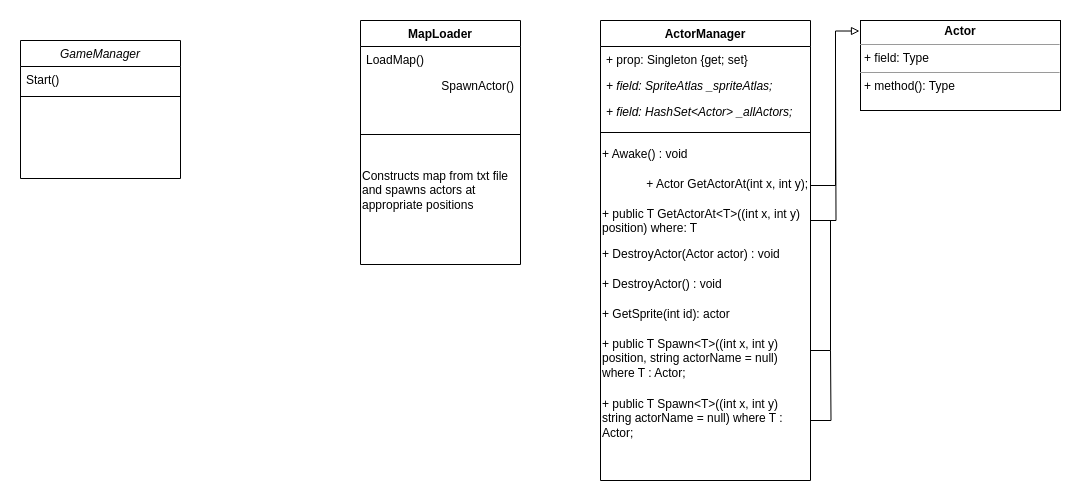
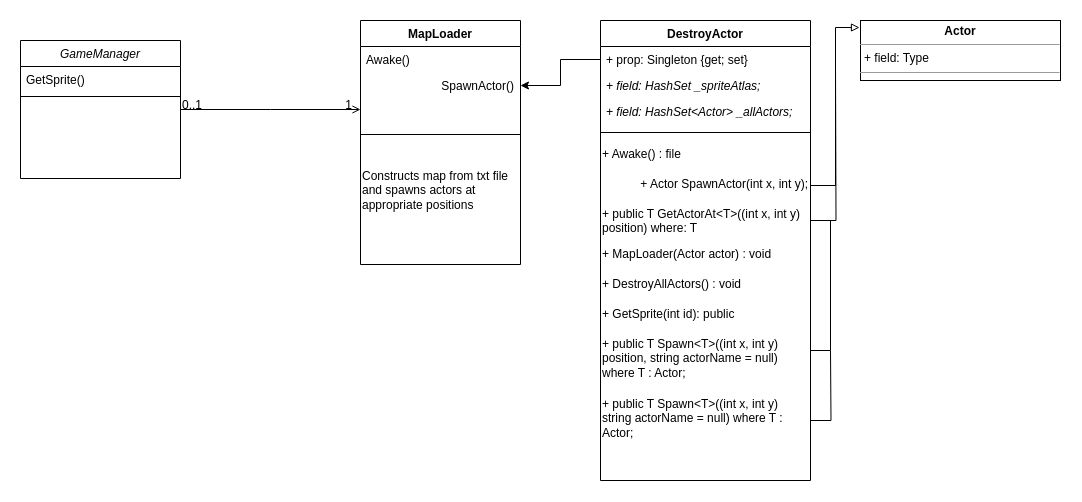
- <mxCell id="13" value="ActorManager" style="swimlane;fontStyle=1;align=center;verticalAlign=top;childLayout=stackLayout;horizontal=1;startSize=26;horizontalStack=0;resizeParent=1;resizeLast=0;collapsible=1;marginBottom=0;rounded=0;shadow=0;strokeWidth=1;" parent="1" vertex="1"><mxGeometry x="600" y="20" width="210" height="460" as="geometry"><mxRectangle x="550" y="140" width="160" height="26" as="alternateBounds" /></mxGeometry></mxCell>
+ <mxCell id="13" value="DestroyActor" style="swimlane;fontStyle=1;align=center;verticalAlign=top;childLayout=stackLayout;horizontal=1;startSize=26;horizontalStack=0;resizeParent=1;resizeLast=0;collapsible=1;marginBottom=0;rounded=0;shadow=0;strokeWidth=1;" parent="1" vertex="1"><mxGeometry x="600" y="20" width="210" height="460" as="geometry"><mxRectangle x="550" y="140" width="160" height="26" as="alternateBounds" /></mxGeometry></mxCell>
- <mxCell id="6" value="LoadMap()" style="text;align=left;verticalAlign=top;spacingLeft=4;spacingRight=4;overflow=hidden;rotatable=0;points=[[0,0.5],[1,0.5]];portConstraint=eastwest;" parent="5" vertex="1"><mxGeometry y="26" width="160" height="26" as="geometry" /></mxCell>
+ <mxCell id="6" value="Awake()" style="text;align=left;verticalAlign=top;spacingLeft=4;spacingRight=4;overflow=hidden;rotatable=0;points=[[0,0.5],[1,0.5]];portConstraint=eastwest;" parent="5" vertex="1"><mxGeometry y="26" width="160" height="26" as="geometry" /></mxCell>
- <mxCell id="27" value="&lt;p style=&quot;margin:0px;margin-top:4px;text-align:center;&quot;&gt;&lt;b&gt;Actor&lt;/b&gt;&lt;/p&gt;&lt;hr size=&quot;1&quot;&gt;&lt;p style=&quot;margin:0px;margin-left:4px;&quot;&gt;+ field: Type&lt;/p&gt;&lt;hr size=&quot;1&quot;&gt;&lt;p style=&quot;margin:0px;margin-left:4px;&quot;&gt;+ method(): Type&lt;/p&gt;" style="verticalAlign=top;align=left;overflow=fill;fontSize=12;fontFamily=Helvetica;html=1;" parent="1" vertex="1"><mxGeometry x="860" y="20" width="200" height="90" as="geometry" /></mxCell>
+ <mxCell id="27" value="&lt;p style=&quot;margin:0px;margin-top:4px;text-align:center;&quot;&gt;&lt;b&gt;Actor&lt;/b&gt;&lt;/p&gt;&lt;hr size=&quot;1&quot;&gt;&lt;p style=&quot;margin:0px;margin-left:4px;&quot;&gt;+ field: Type&lt;/p&gt;&lt;hr size=&quot;1&quot;&gt;&lt;p style=&quot;margin:0px;margin-left:4px;&quot;&gt;+ method(): Type&lt;/p&gt;" style="verticalAlign=top;align=left;overflow=fill;fontSize=12;fontFamily=Helvetica;html=1;" parent="1" vertex="1"><mxGeometry x="860" y="20" width="200" height="60" as="geometry" /></mxCell>
+ <mxCell id="26" style="edgeStyle=orthogonalEdgeStyle;rounded=0;orthogonalLoop=1;jettySize=auto;html=1;entryX=0;entryY=0.5;entryDx=0;entryDy=0;startArrow=classic;startFill=1;endArrow=none;endFill=0;" parent="1" source="7" target="14" edge="1"><mxGeometry relative="1" as="geometry" /></mxCell>
- <mxCell id="3" value="Start()" style="text;align=left;verticalAlign=top;spacingLeft=4;spacingRight=4;overflow=hidden;rotatable=0;points=[[0,0.5],[1,0.5]];portConstraint=eastwest;" parent="2" vertex="1"><mxGeometry y="26" width="160" height="26" as="geometry" /></mxCell>
+ <mxCell id="3" value="GetSprite()" style="text;align=left;verticalAlign=top;spacingLeft=4;spacingRight=4;overflow=hidden;rotatable=0;points=[[0,0.5],[1,0.5]];portConstraint=eastwest;" parent="2" vertex="1"><mxGeometry y="26" width="160" height="26" as="geometry" /></mxCell>
- <mxCell id="15" value="+ field: SpriteAtlas _spriteAtlas;" style="text;align=left;verticalAlign=top;spacingLeft=4;spacingRight=4;overflow=hidden;rotatable=0;points=[[0,0.5],[1,0.5]];portConstraint=eastwest;rounded=0;shadow=0;html=0;fontStyle=2" parent="13" vertex="1"><mxGeometry y="52" width="210" height="26" as="geometry" /></mxCell>
+ <mxCell id="15" value="+ field: HashSet _spriteAtlas;" style="text;align=left;verticalAlign=top;spacingLeft=4;spacingRight=4;overflow=hidden;rotatable=0;points=[[0,0.5],[1,0.5]];portConstraint=eastwest;rounded=0;shadow=0;html=0;fontStyle=2" parent="13" vertex="1"><mxGeometry y="52" width="210" height="26" as="geometry" /></mxCell>
+ <mxCell id="10" value="" style="endArrow=open;shadow=0;strokeWidth=1;rounded=0;endFill=1;edgeStyle=elbowEdgeStyle;elbow=vertical;" parent="1" source="2" target="5" edge="1"><mxGeometry x="0.5" y="41" relative="1" as="geometry"><mxPoint x="290" y="182" as="sourcePoint" /><mxPoint x="450" y="182" as="targetPoint" /><mxPoint x="-40" y="32" as="offset" /></mxGeometry></mxCell>
+ <mxCell id="11" value="0..1" style="resizable=0;align=left;verticalAlign=bottom;labelBackgroundColor=none;fontSize=12;" parent="10" connectable="0" vertex="1"><mxGeometry x="-1" relative="1" as="geometry"><mxPoint y="4" as="offset" /></mxGeometry></mxCell>
+ <mxCell id="12" value="1" style="resizable=0;align=right;verticalAlign=bottom;labelBackgroundColor=none;fontSize=12;" parent="10" connectable="0" vertex="1"><mxGeometry x="1" relative="1" as="geometry"><mxPoint x="-7" y="4" as="offset" /></mxGeometry></mxCell>
- <mxCell id="18" value="&lt;div&gt;+ Awake() : void&lt;/div&gt;&lt;div&gt;&lt;br&gt;&lt;/div&gt;" style="text;html=1;strokeColor=none;fillColor=none;align=left;verticalAlign=top;whiteSpace=wrap;rounded=0;" parent="13" vertex="1"><mxGeometry y="120" width="210" height="30" as="geometry" /></mxCell>
+ <mxCell id="18" value="&lt;div&gt;+ Awake() : file&lt;/div&gt;&lt;div&gt;&lt;br&gt;&lt;/div&gt;" style="text;html=1;strokeColor=none;fillColor=none;align=left;verticalAlign=top;whiteSpace=wrap;rounded=0;" parent="13" vertex="1"><mxGeometry y="120" width="210" height="30" as="geometry" /></mxCell>
- <mxCell id="19" value="&lt;div&gt;&lt;div&gt;+ Actor GetActorAt(int x, int y);&lt;/div&gt;&lt;div&gt;&lt;br&gt;&lt;/div&gt;&lt;/div&gt;" style="text;html=1;strokeColor=none;fillColor=none;align=right;verticalAlign=top;whiteSpace=wrap;rounded=0;" parent="13" vertex="1"><mxGeometry y="150" width="210" height="30" as="geometry" /></mxCell>
+ <mxCell id="19" value="&lt;div&gt;&lt;div&gt;+ Actor SpawnActor(int x, int y);&lt;/div&gt;&lt;div&gt;&lt;br&gt;&lt;/div&gt;&lt;/div&gt;" style="text;html=1;strokeColor=none;fillColor=none;align=right;verticalAlign=top;whiteSpace=wrap;rounded=0;" parent="13" vertex="1"><mxGeometry y="150" width="210" height="30" as="geometry" /></mxCell>
- <mxCell id="21" value="&lt;div&gt;+ DestroyActor(Actor actor) : void&lt;/div&gt;" style="text;html=1;strokeColor=none;fillColor=none;align=left;verticalAlign=top;whiteSpace=wrap;rounded=0;" parent="13" vertex="1"><mxGeometry y="220" width="210" height="30" as="geometry" /></mxCell>
+ <mxCell id="21" value="&lt;div&gt;+ MapLoader(Actor actor) : void&lt;/div&gt;" style="text;html=1;strokeColor=none;fillColor=none;align=left;verticalAlign=top;whiteSpace=wrap;rounded=0;" parent="13" vertex="1"><mxGeometry y="220" width="210" height="30" as="geometry" /></mxCell>
- <mxCell id="22" value="&lt;div&gt;+ DestroyActor() : void&lt;/div&gt;" style="text;html=1;strokeColor=none;fillColor=none;align=left;verticalAlign=top;whiteSpace=wrap;rounded=0;" parent="13" vertex="1"><mxGeometry y="250" width="210" height="30" as="geometry" /></mxCell>
+ <mxCell id="22" value="&lt;div&gt;+ DestroyAllActors() : void&lt;/div&gt;" style="text;html=1;strokeColor=none;fillColor=none;align=left;verticalAlign=top;whiteSpace=wrap;rounded=0;" parent="13" vertex="1"><mxGeometry y="250" width="210" height="30" as="geometry" /></mxCell>
- <mxCell id="23" value="&lt;div&gt;+ GetSprite(int id): actor&lt;/div&gt;" style="text;html=1;strokeColor=none;fillColor=none;align=left;verticalAlign=top;whiteSpace=wrap;rounded=0;" parent="13" vertex="1"><mxGeometry y="280" width="210" height="30" as="geometry" /></mxCell>
+ <mxCell id="23" value="&lt;div&gt;+ GetSprite(int id): public&lt;/div&gt;" style="text;html=1;strokeColor=none;fillColor=none;align=left;verticalAlign=top;whiteSpace=wrap;rounded=0;" parent="13" vertex="1"><mxGeometry y="280" width="210" height="30" as="geometry" /></mxCell>
